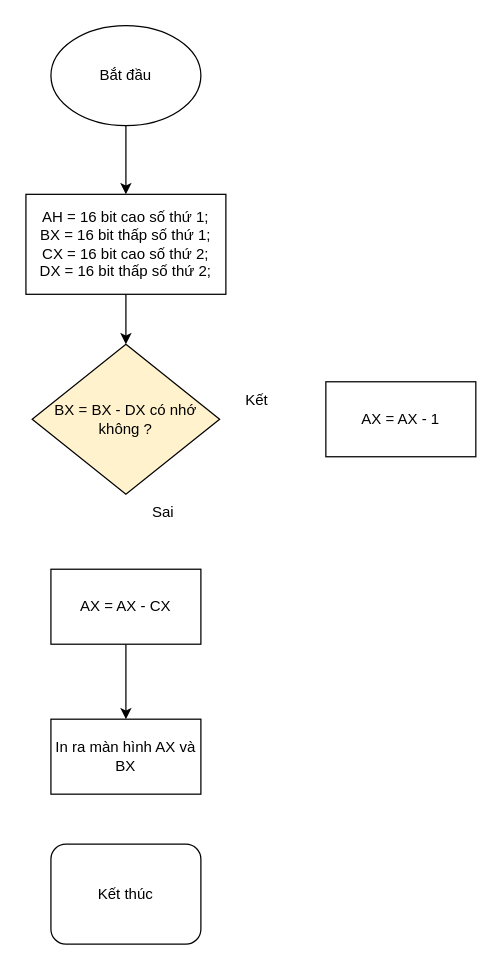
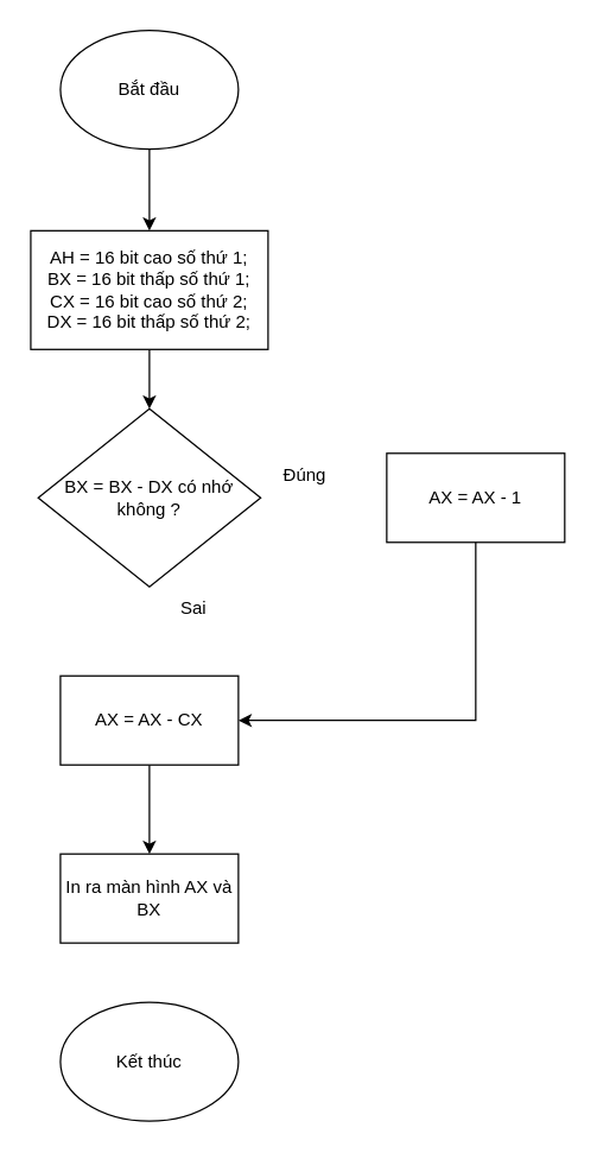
- <mxCell id="13" value="Kết" style="text;html=1;strokeColor=none;fillColor=none;align=center;verticalAlign=middle;whiteSpace=wrap;rounded=0;" parent="1" vertex="1"><mxGeometry x="175" y="305" width="60" height="30" as="geometry" /></mxCell>
+ <mxCell id="13" value="Đúng" style="text;html=1;strokeColor=none;fillColor=none;align=center;verticalAlign=middle;whiteSpace=wrap;rounded=0;" parent="1" vertex="1"><mxGeometry x="175" y="305" width="60" height="30" as="geometry" /></mxCell>
- <mxCell id="11" value="BX = BX - DX có nhớ không ?" style="rhombus;whiteSpace=wrap;html=1;fillColor=#fff2cc;" parent="1" vertex="1"><mxGeometry x="25" y="275" width="150" height="120" as="geometry" /></mxCell>
+ <mxCell id="11" value="BX = BX - DX có nhớ không ?" style="rhombus;whiteSpace=wrap;html=1;" parent="1" vertex="1"><mxGeometry x="25" y="275" width="150" height="120" as="geometry" /></mxCell>
+ <mxCell id="6" style="edgeStyle=orthogonalEdgeStyle;rounded=0;orthogonalLoop=1;jettySize=auto;html=1;entryX=1;entryY=0.5;entryDx=0;entryDy=0;" parent="1" source="7" target="9" edge="1"><mxGeometry relative="1" as="geometry"><mxPoint x="280" y="595" as="targetPoint" /><Array as="points"><mxPoint x="320" y="485" /></Array></mxGeometry></mxCell>
- <mxCell id="12" value="Kết thúc" style="whiteSpace=wrap;html=1;rounded=1;" parent="1" vertex="1"><mxGeometry x="40" y="675" width="120" height="80" as="geometry" /></mxCell>
+ <mxCell id="12" value="Kết thúc" style="ellipse;whiteSpace=wrap;html=1;" parent="1" vertex="1"><mxGeometry x="40" y="675" width="120" height="80" as="geometry" /></mxCell>
